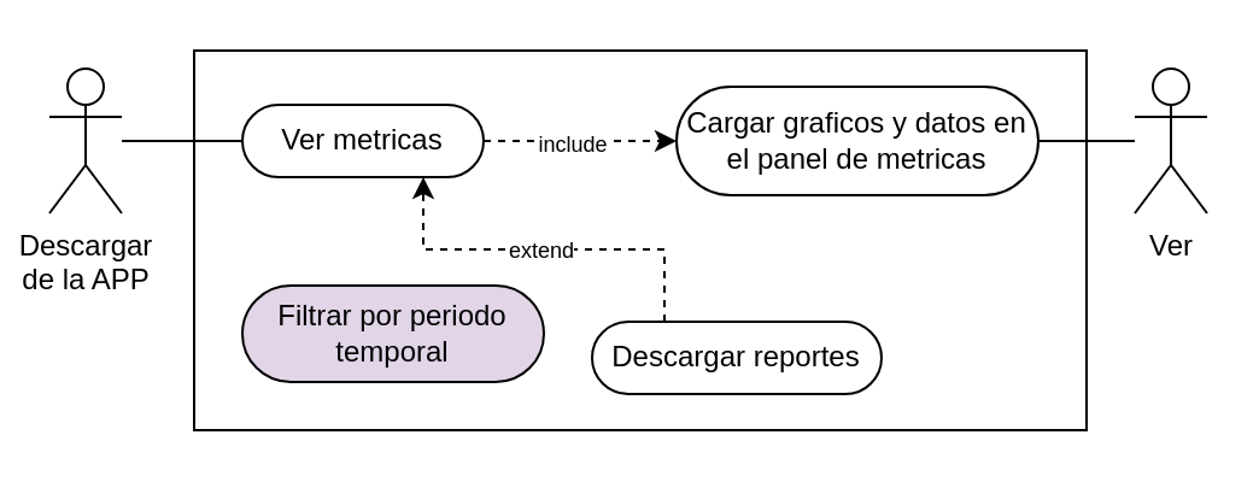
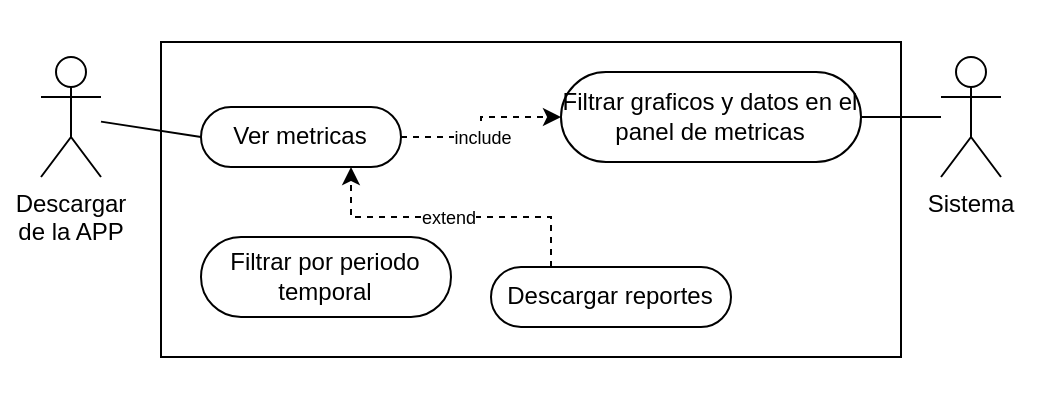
- <mxCell id="6" value="Ver metricas" style="rounded=1;whiteSpace=wrap;html=1;arcSize=50;" vertex="1" parent="1"><mxGeometry x="100" y="43" width="100" height="30" as="geometry" /></mxCell>
+ <mxCell id="6" value="Ver metricas" style="rounded=1;whiteSpace=wrap;html=1;arcSize=50;" vertex="1" parent="1"><mxGeometry x="100" y="53" width="100" height="30" as="geometry" /></mxCell>
- <mxCell id="8" value="Cargar graficos y datos en el panel de metricas" style="rounded=1;whiteSpace=wrap;html=1;arcSize=50;" vertex="1" parent="1"><mxGeometry x="280" y="35.5" width="150" height="45" as="geometry" /></mxCell>
+ <mxCell id="8" value="Filtrar graficos y datos en el panel de metricas" style="rounded=1;whiteSpace=wrap;html=1;arcSize=50;" vertex="1" parent="1"><mxGeometry x="280" y="35.5" width="150" height="45" as="geometry" /></mxCell>
- <mxCell id="7" value="Ver" style="shape=umlActor;verticalLabelPosition=bottom;verticalAlign=top;html=1;outlineConnect=0;" vertex="1" parent="1"><mxGeometry x="470" y="28" width="30" height="60" as="geometry" /></mxCell>
+ <mxCell id="7" value="Sistema" style="shape=umlActor;verticalLabelPosition=bottom;verticalAlign=top;html=1;outlineConnect=0;" vertex="1" parent="1"><mxGeometry x="470" y="28" width="30" height="60" as="geometry" /></mxCell>
- <mxCell id="11" value="Filtrar por periodo temporal" style="rounded=1;whiteSpace=wrap;html=1;arcSize=50;fillColor=#e1d5e7;" vertex="1" parent="1"><mxGeometry x="100" y="118" width="125" height="40" as="geometry" /></mxCell>
+ <mxCell id="11" value="Filtrar por periodo temporal" style="rounded=1;whiteSpace=wrap;html=1;arcSize=50;" vertex="1" parent="1"><mxGeometry x="100" y="118" width="125" height="40" as="geometry" /></mxCell>
